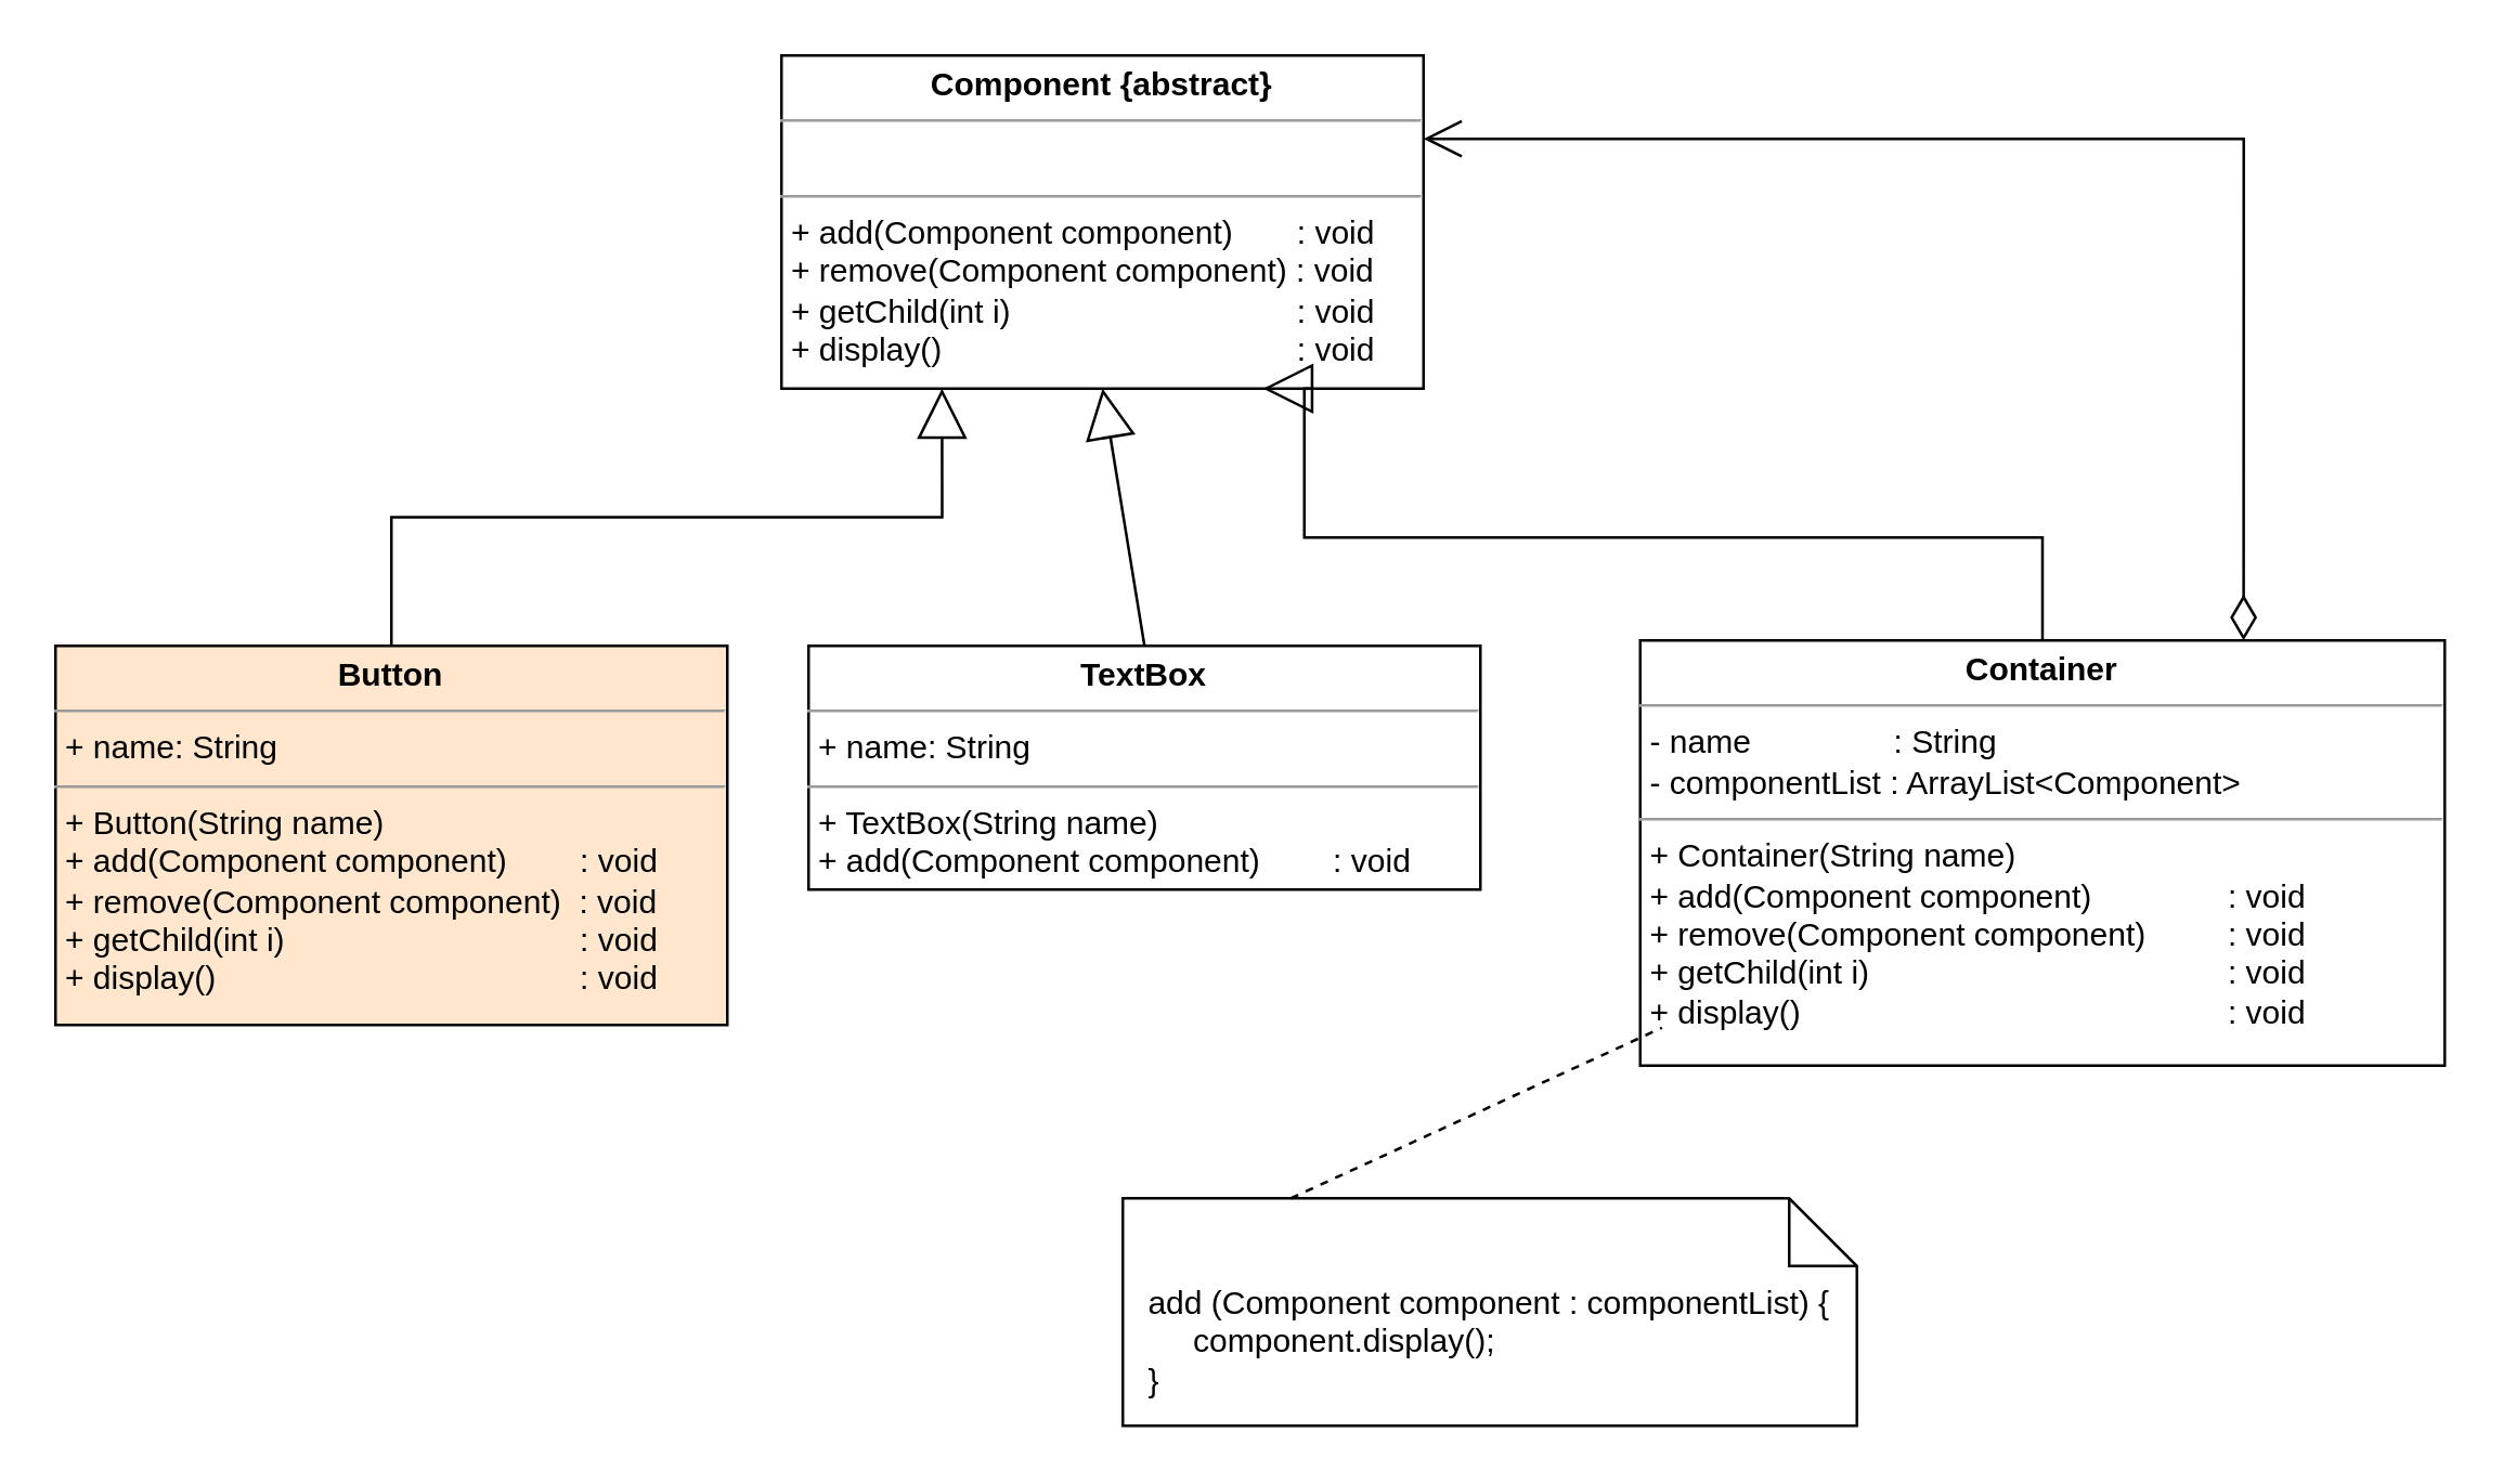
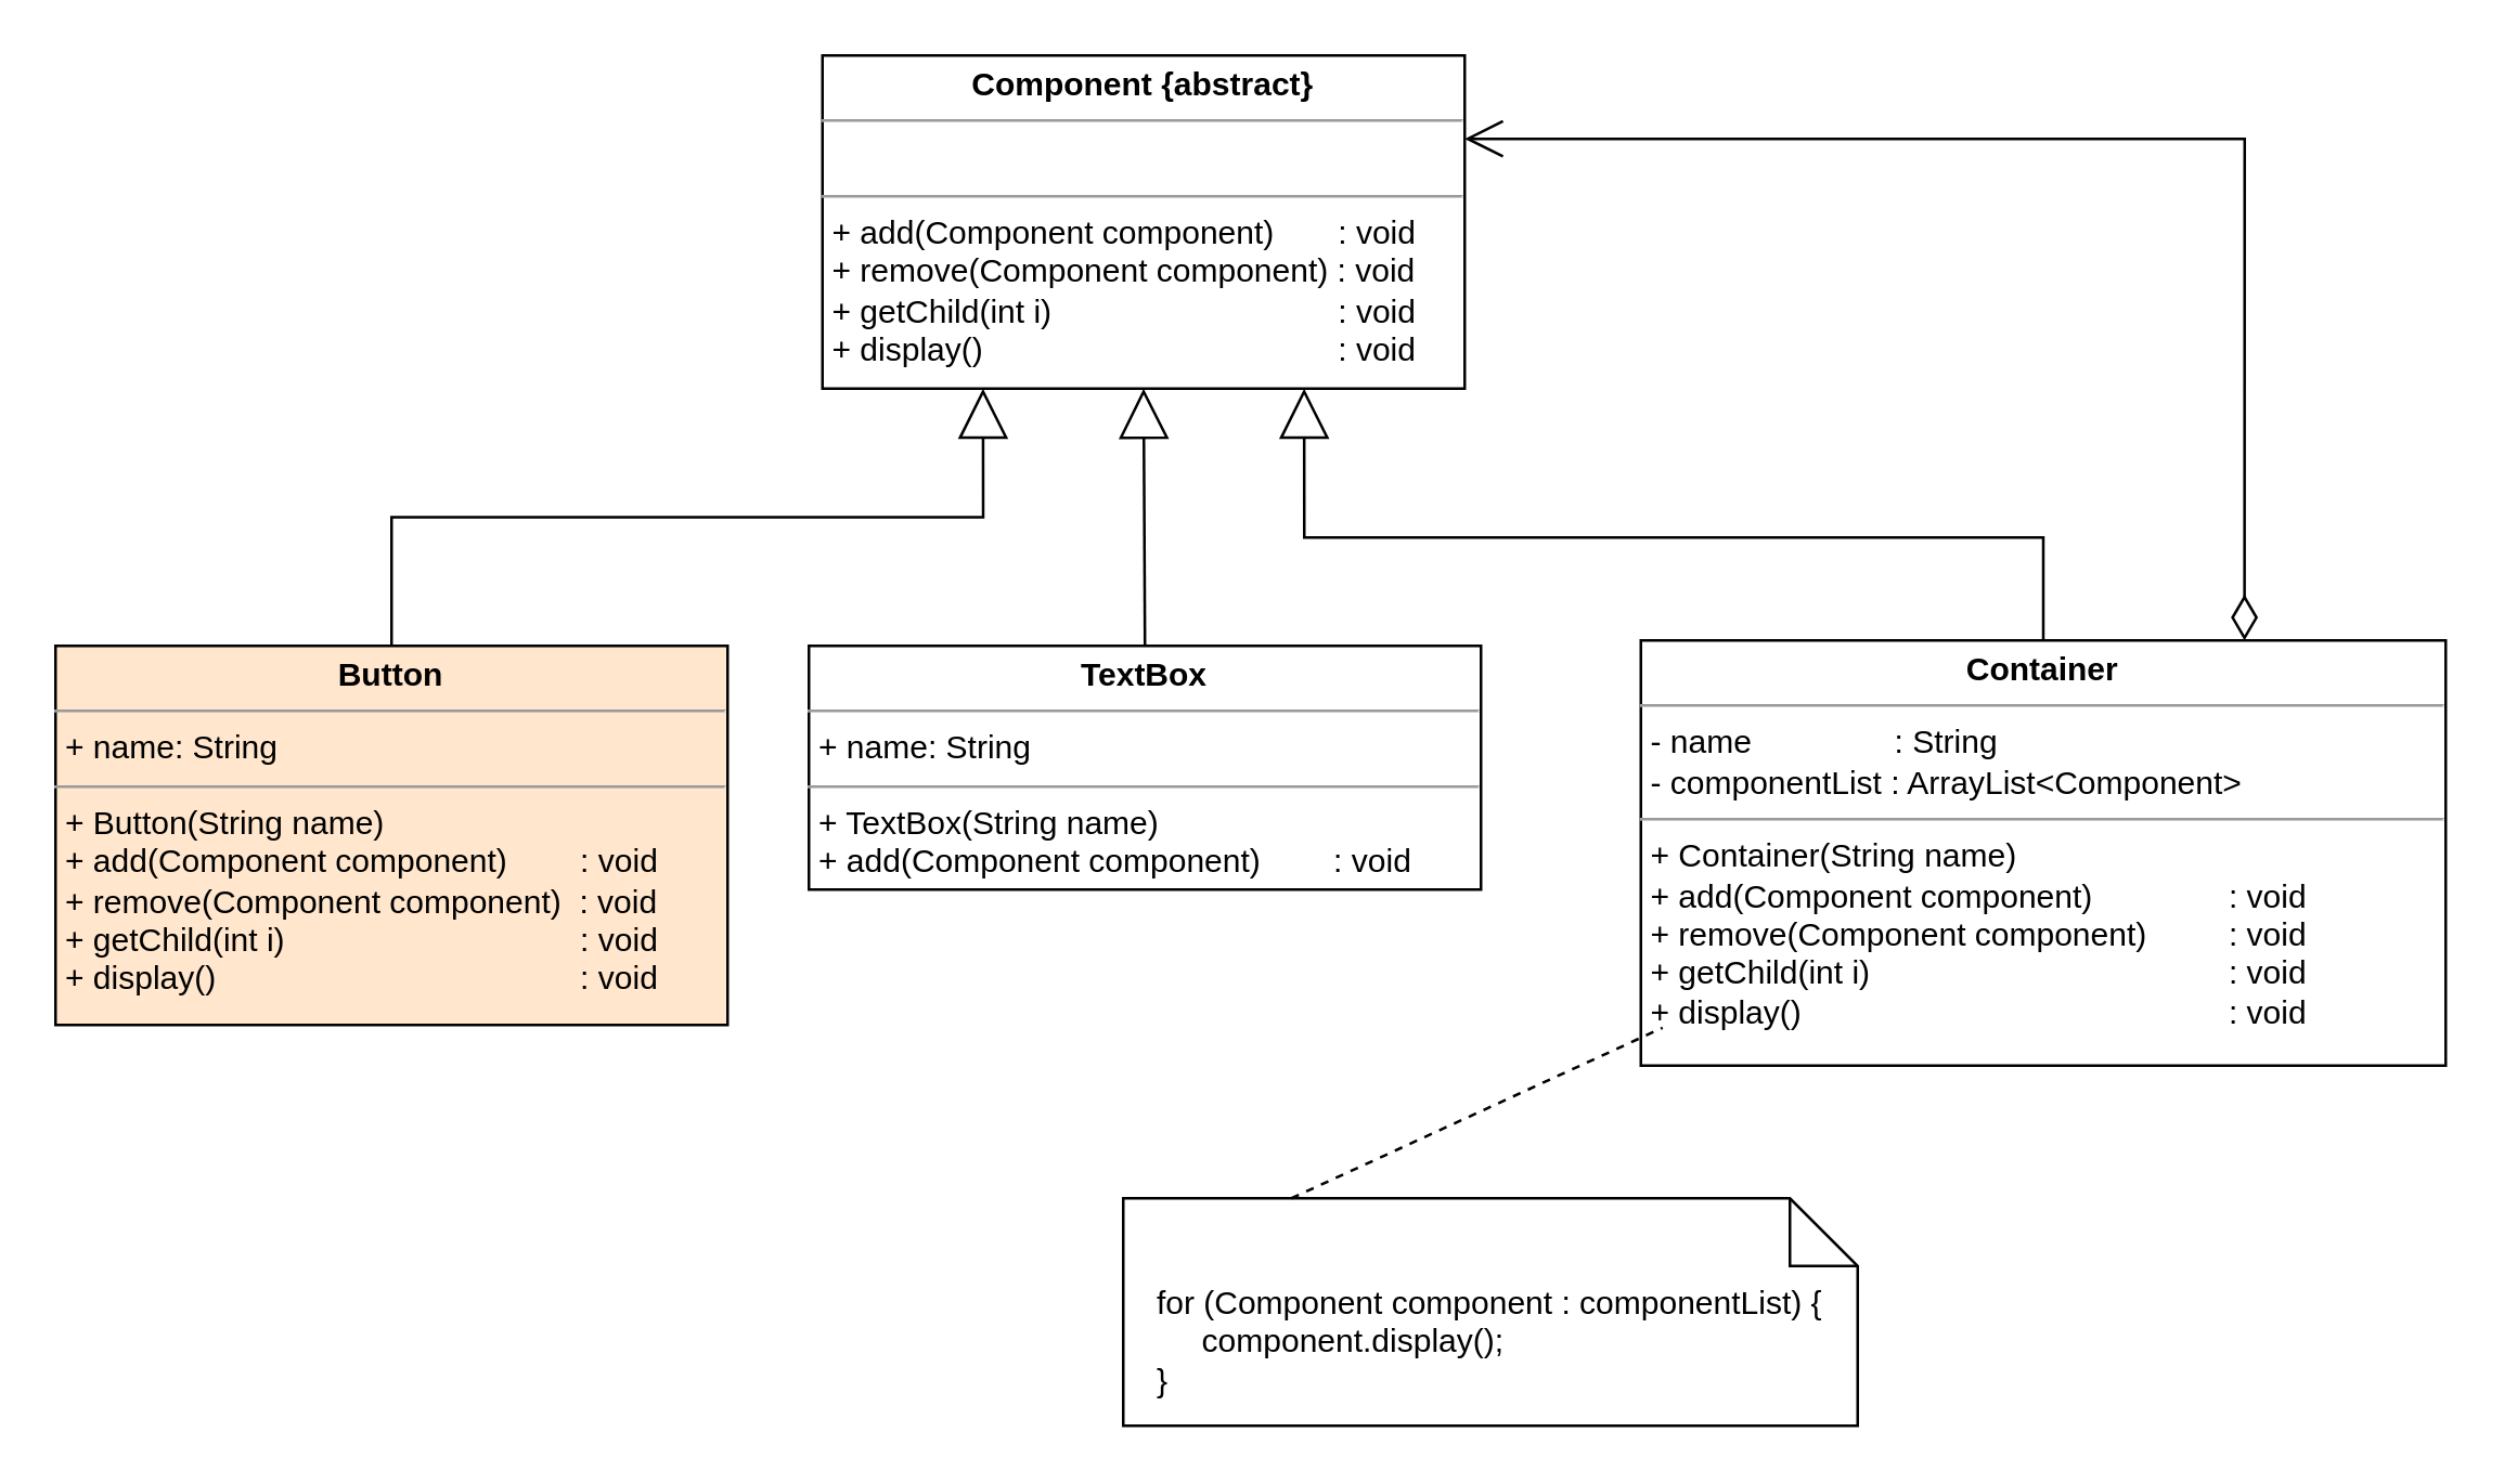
- <mxCell id="2" value="&lt;p style=&quot;margin:0px;margin-top:4px;text-align:center;&quot;&gt;&lt;b&gt;Component {abstract}&lt;/b&gt;&lt;/p&gt;&lt;hr size=&quot;1&quot;&gt;&lt;p style=&quot;margin:0px;margin-left:4px;&quot;&gt;&amp;nbsp;&lt;/p&gt;&lt;hr size=&quot;1&quot;&gt;&lt;p style=&quot;margin:0px;margin-left:4px;&quot;&gt;+ add(Component component)&amp;nbsp; &lt;span style=&quot;white-space: pre;&quot;&gt;&#09;&lt;/span&gt;: void&lt;/p&gt;&lt;p style=&quot;margin:0px;margin-left:4px;&quot;&gt;+ remove(Component component) : void&lt;/p&gt;&lt;p style=&quot;margin:0px;margin-left:4px;&quot;&gt;+ getChild(int i)&lt;span style=&quot;white-space: pre;&quot;&gt;&#09;&lt;/span&gt;&lt;span style=&quot;white-space: pre;&quot;&gt;&#09;&lt;/span&gt;&lt;span style=&quot;white-space: pre;&quot;&gt;&#09;&lt;/span&gt;&lt;span style=&quot;white-space: pre;&quot;&gt;&#09;&lt;/span&gt;: void&lt;/p&gt;&lt;p style=&quot;margin:0px;margin-left:4px;&quot;&gt;+ display()&lt;span style=&quot;white-space: pre;&quot;&gt;&#09;&lt;/span&gt;&lt;span style=&quot;white-space: pre;&quot;&gt;&#09;&lt;/span&gt;&lt;span style=&quot;white-space: pre;&quot;&gt;&#09;&lt;/span&gt;&lt;span style=&quot;white-space: pre;&quot;&gt;&#09;&lt;/span&gt;&lt;span style=&quot;white-space: pre;&quot;&gt;&#09;&lt;/span&gt;: void&lt;/p&gt;" style="verticalAlign=top;align=left;overflow=fill;fontSize=12;fontFamily=Helvetica;html=1;" vertex="1" parent="1"><mxGeometry x="288" y="20" width="237" height="123" as="geometry" /></mxCell>
+ <mxCell id="2" value="&lt;p style=&quot;margin:0px;margin-top:4px;text-align:center;&quot;&gt;&lt;b&gt;Component {abstract}&lt;/b&gt;&lt;/p&gt;&lt;hr size=&quot;1&quot;&gt;&lt;p style=&quot;margin:0px;margin-left:4px;&quot;&gt;&amp;nbsp;&lt;/p&gt;&lt;hr size=&quot;1&quot;&gt;&lt;p style=&quot;margin:0px;margin-left:4px;&quot;&gt;+ add(Component component)&amp;nbsp; &lt;span style=&quot;white-space: pre;&quot;&gt;&#09;&lt;/span&gt;: void&lt;/p&gt;&lt;p style=&quot;margin:0px;margin-left:4px;&quot;&gt;+ remove(Component component) : void&lt;/p&gt;&lt;p style=&quot;margin:0px;margin-left:4px;&quot;&gt;+ getChild(int i)&lt;span style=&quot;white-space: pre;&quot;&gt;&#09;&lt;/span&gt;&lt;span style=&quot;white-space: pre;&quot;&gt;&#09;&lt;/span&gt;&lt;span style=&quot;white-space: pre;&quot;&gt;&#09;&lt;/span&gt;&lt;span style=&quot;white-space: pre;&quot;&gt;&#09;&lt;/span&gt;: void&lt;/p&gt;&lt;p style=&quot;margin:0px;margin-left:4px;&quot;&gt;+ display()&lt;span style=&quot;white-space: pre;&quot;&gt;&#09;&lt;/span&gt;&lt;span style=&quot;white-space: pre;&quot;&gt;&#09;&lt;/span&gt;&lt;span style=&quot;white-space: pre;&quot;&gt;&#09;&lt;/span&gt;&lt;span style=&quot;white-space: pre;&quot;&gt;&#09;&lt;/span&gt;&lt;span style=&quot;white-space: pre;&quot;&gt;&#09;&lt;/span&gt;: void&lt;/p&gt;" style="verticalAlign=top;align=left;overflow=fill;fontSize=12;fontFamily=Helvetica;html=1;" vertex="1" parent="1"><mxGeometry x="303" y="20" width="237" height="123" as="geometry" /></mxCell>
- <mxCell id="10" value="add (Component component : componentList) {&lt;br&gt;&lt;div style=&quot;text-align: left;&quot;&gt;&lt;span style=&quot;background-color: initial;&quot;&gt;&amp;nbsp; &amp;nbsp; &amp;nbsp;component.display();&lt;/span&gt;&lt;/div&gt;&lt;div style=&quot;text-align: left;&quot;&gt;&lt;span style=&quot;background-color: initial;&quot;&gt;}&lt;/span&gt;&lt;/div&gt;" style="shape=note2;boundedLbl=1;whiteSpace=wrap;html=1;size=25;verticalAlign=top;align=center;" vertex="1" parent="1"><mxGeometry x="414" y="442" width="271" height="84" as="geometry" /></mxCell>
+ <mxCell id="10" value="for (Component component : componentList) {&lt;br&gt;&lt;div style=&quot;text-align: left;&quot;&gt;&lt;span style=&quot;background-color: initial;&quot;&gt;&amp;nbsp; &amp;nbsp; &amp;nbsp;component.display();&lt;/span&gt;&lt;/div&gt;&lt;div style=&quot;text-align: left;&quot;&gt;&lt;span style=&quot;background-color: initial;&quot;&gt;}&lt;/span&gt;&lt;/div&gt;" style="shape=note2;boundedLbl=1;whiteSpace=wrap;html=1;size=25;verticalAlign=top;align=center;" vertex="1" parent="1"><mxGeometry x="414" y="442" width="271" height="84" as="geometry" /></mxCell>
